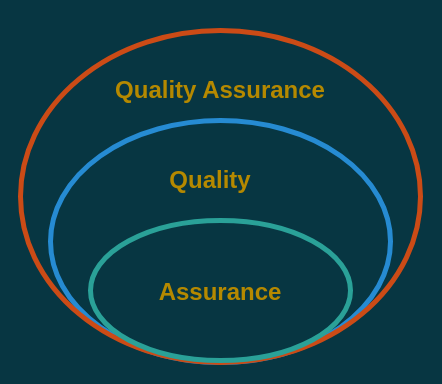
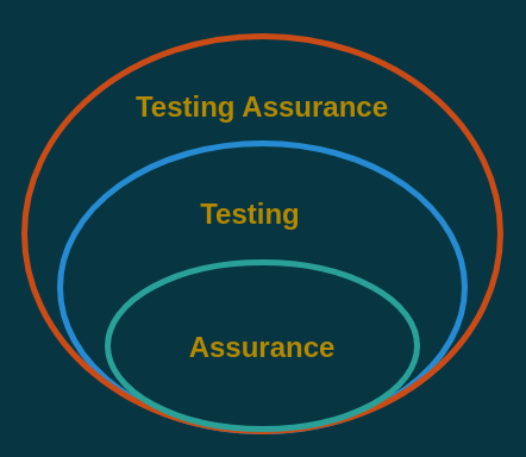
- <mxCell id="5" value="&lt;blockquote&gt;&lt;h1&gt;&lt;font color=&quot;#B58900&quot;&gt;Quality Assurance&lt;/font&gt;&lt;/h1&gt;&lt;/blockquote&gt;" style="text;html=1;strokeColor=none;fillColor=none;align=center;verticalAlign=middle;whiteSpace=wrap;rounded=0;opacity=30;" vertex="1" parent="1"><mxGeometry x="70" y="20" width="300" height="140" as="geometry" /></mxCell>
+ <mxCell id="5" value="&lt;blockquote&gt;&lt;h1&gt;&lt;font color=&quot;#B58900&quot;&gt;Testing Assurance&lt;/font&gt;&lt;/h1&gt;&lt;/blockquote&gt;" style="text;html=1;strokeColor=none;fillColor=none;align=center;verticalAlign=middle;whiteSpace=wrap;rounded=0;opacity=30;" vertex="1" parent="1"><mxGeometry x="70" y="20" width="300" height="140" as="geometry" /></mxCell>
- <mxCell id="6" value="&lt;blockquote&gt;&lt;h1&gt;&lt;font color=&quot;#B58900&quot;&gt;Quality&lt;/font&gt;&lt;/h1&gt;&lt;/blockquote&gt;" style="text;html=1;strokeColor=none;fillColor=none;align=center;verticalAlign=middle;whiteSpace=wrap;rounded=0;opacity=30;" vertex="1" parent="1"><mxGeometry x="60" y="110" width="300" height="140" as="geometry" /></mxCell>
+ <mxCell id="6" value="&lt;blockquote&gt;&lt;h1&gt;&lt;font color=&quot;#B58900&quot;&gt;Testing&lt;/font&gt;&lt;/h1&gt;&lt;/blockquote&gt;" style="text;html=1;strokeColor=none;fillColor=none;align=center;verticalAlign=middle;whiteSpace=wrap;rounded=0;opacity=30;" vertex="1" parent="1"><mxGeometry x="60" y="110" width="300" height="140" as="geometry" /></mxCell>
